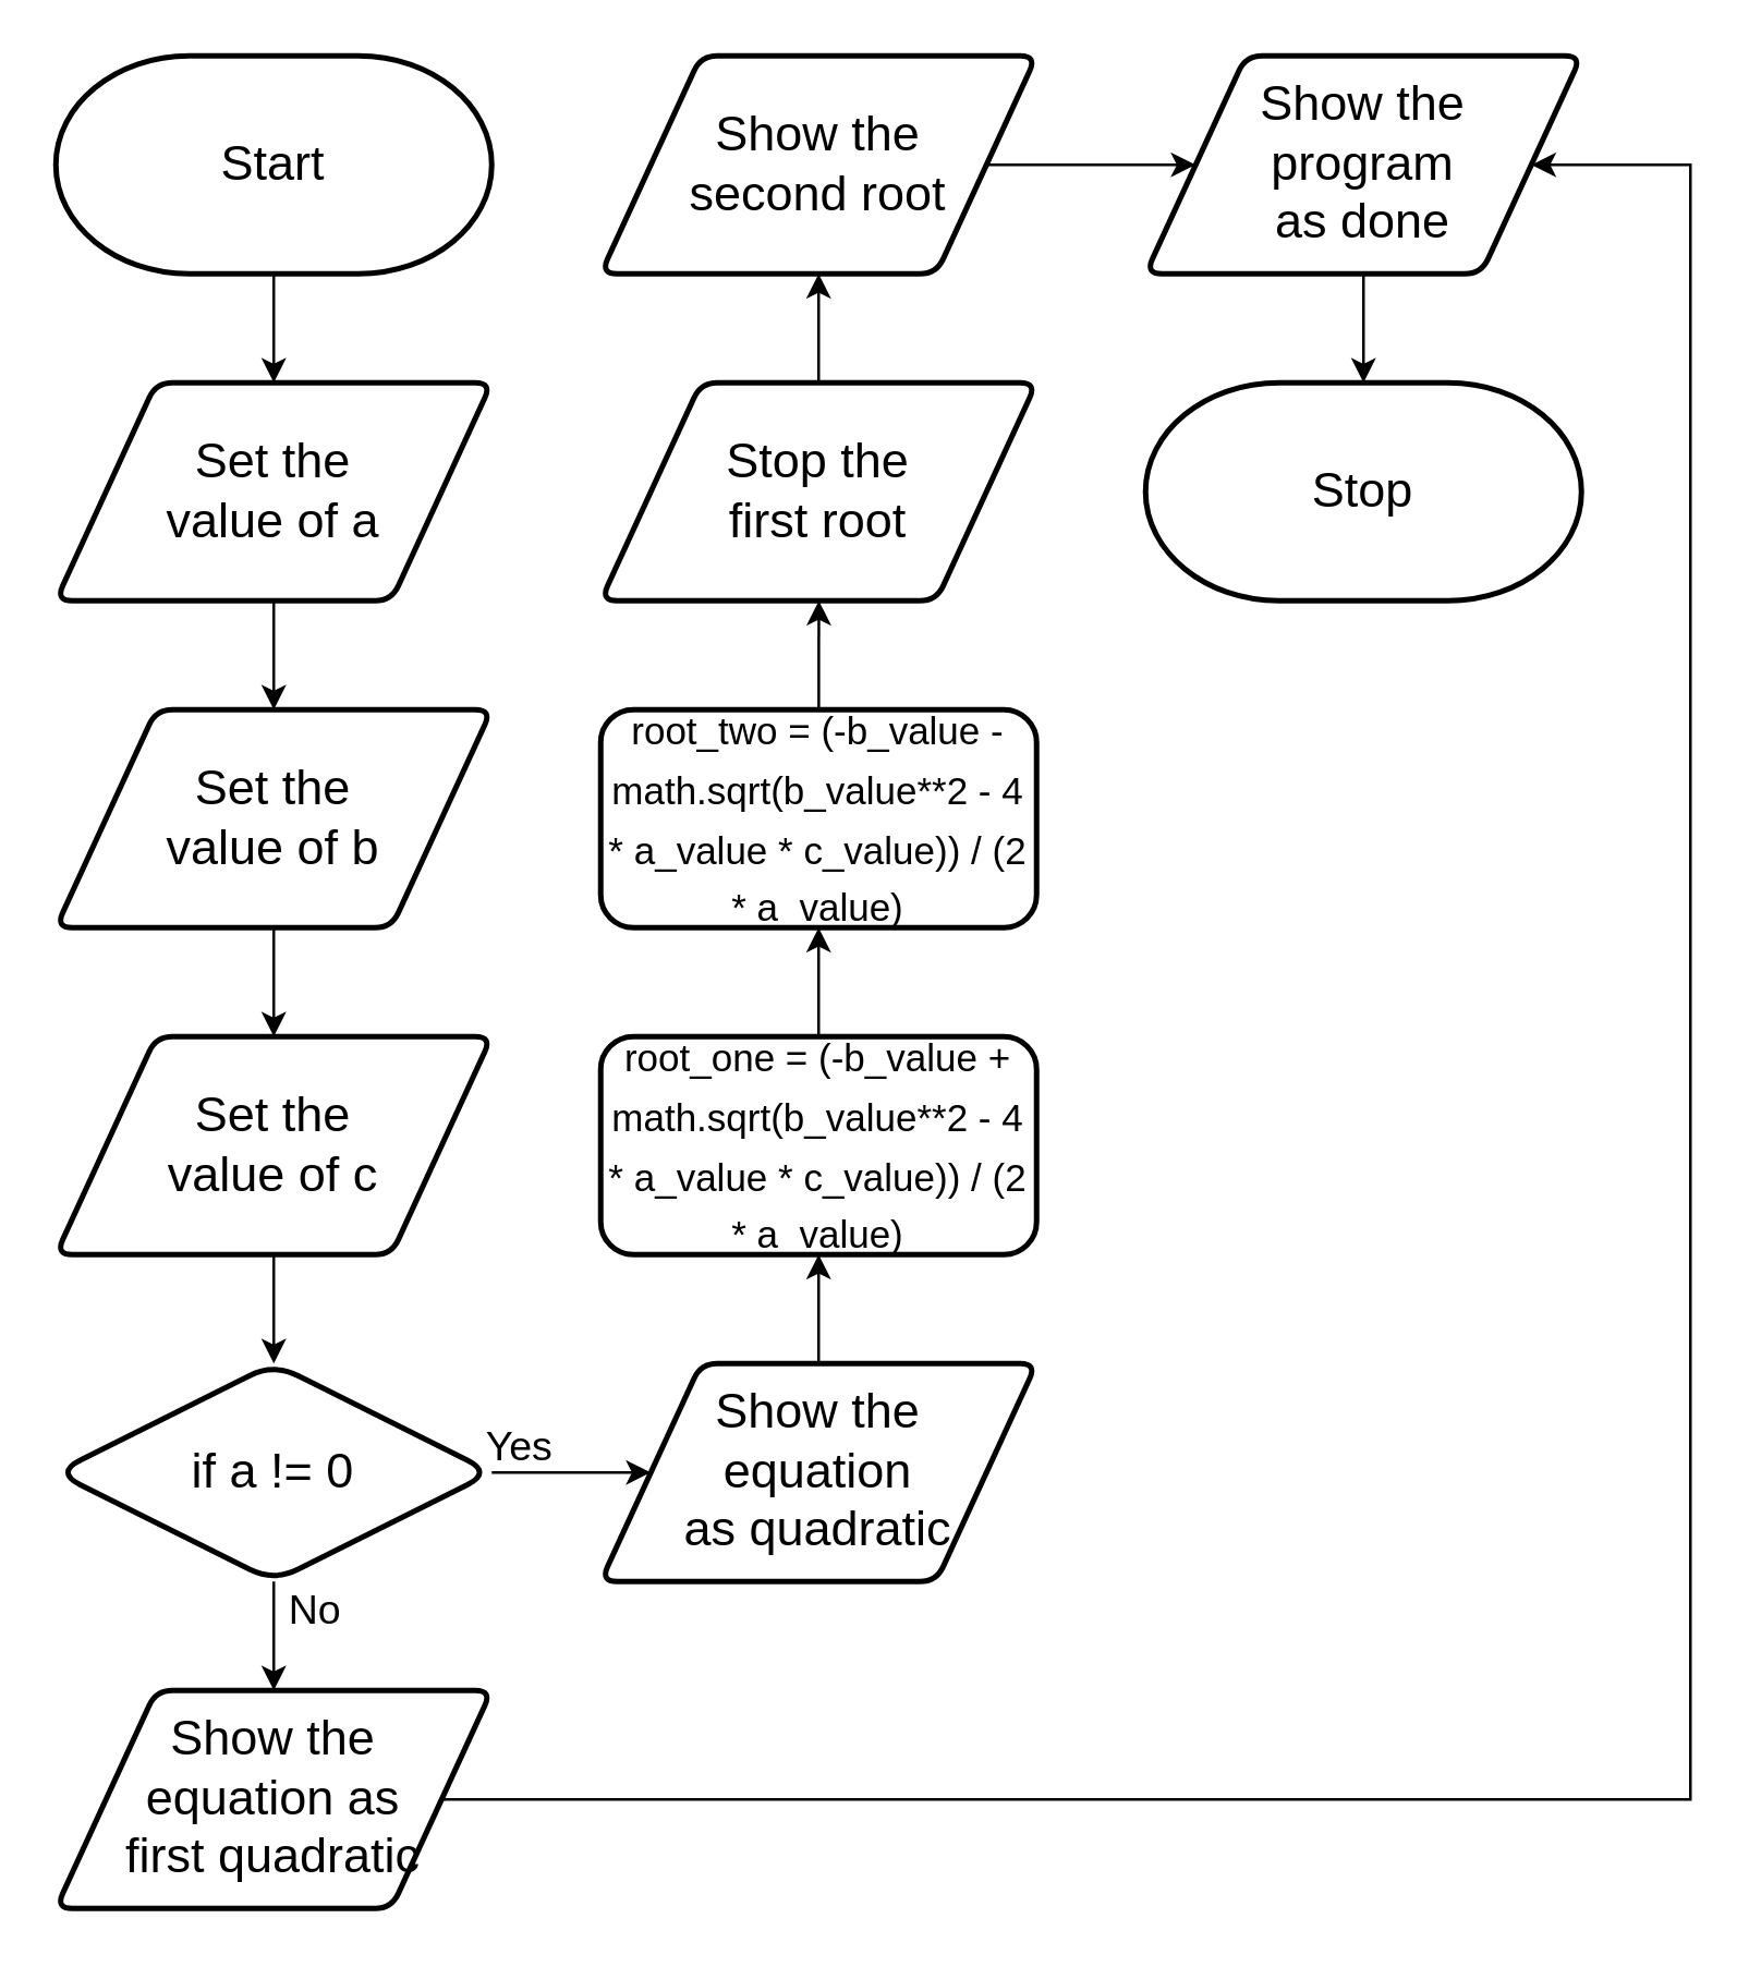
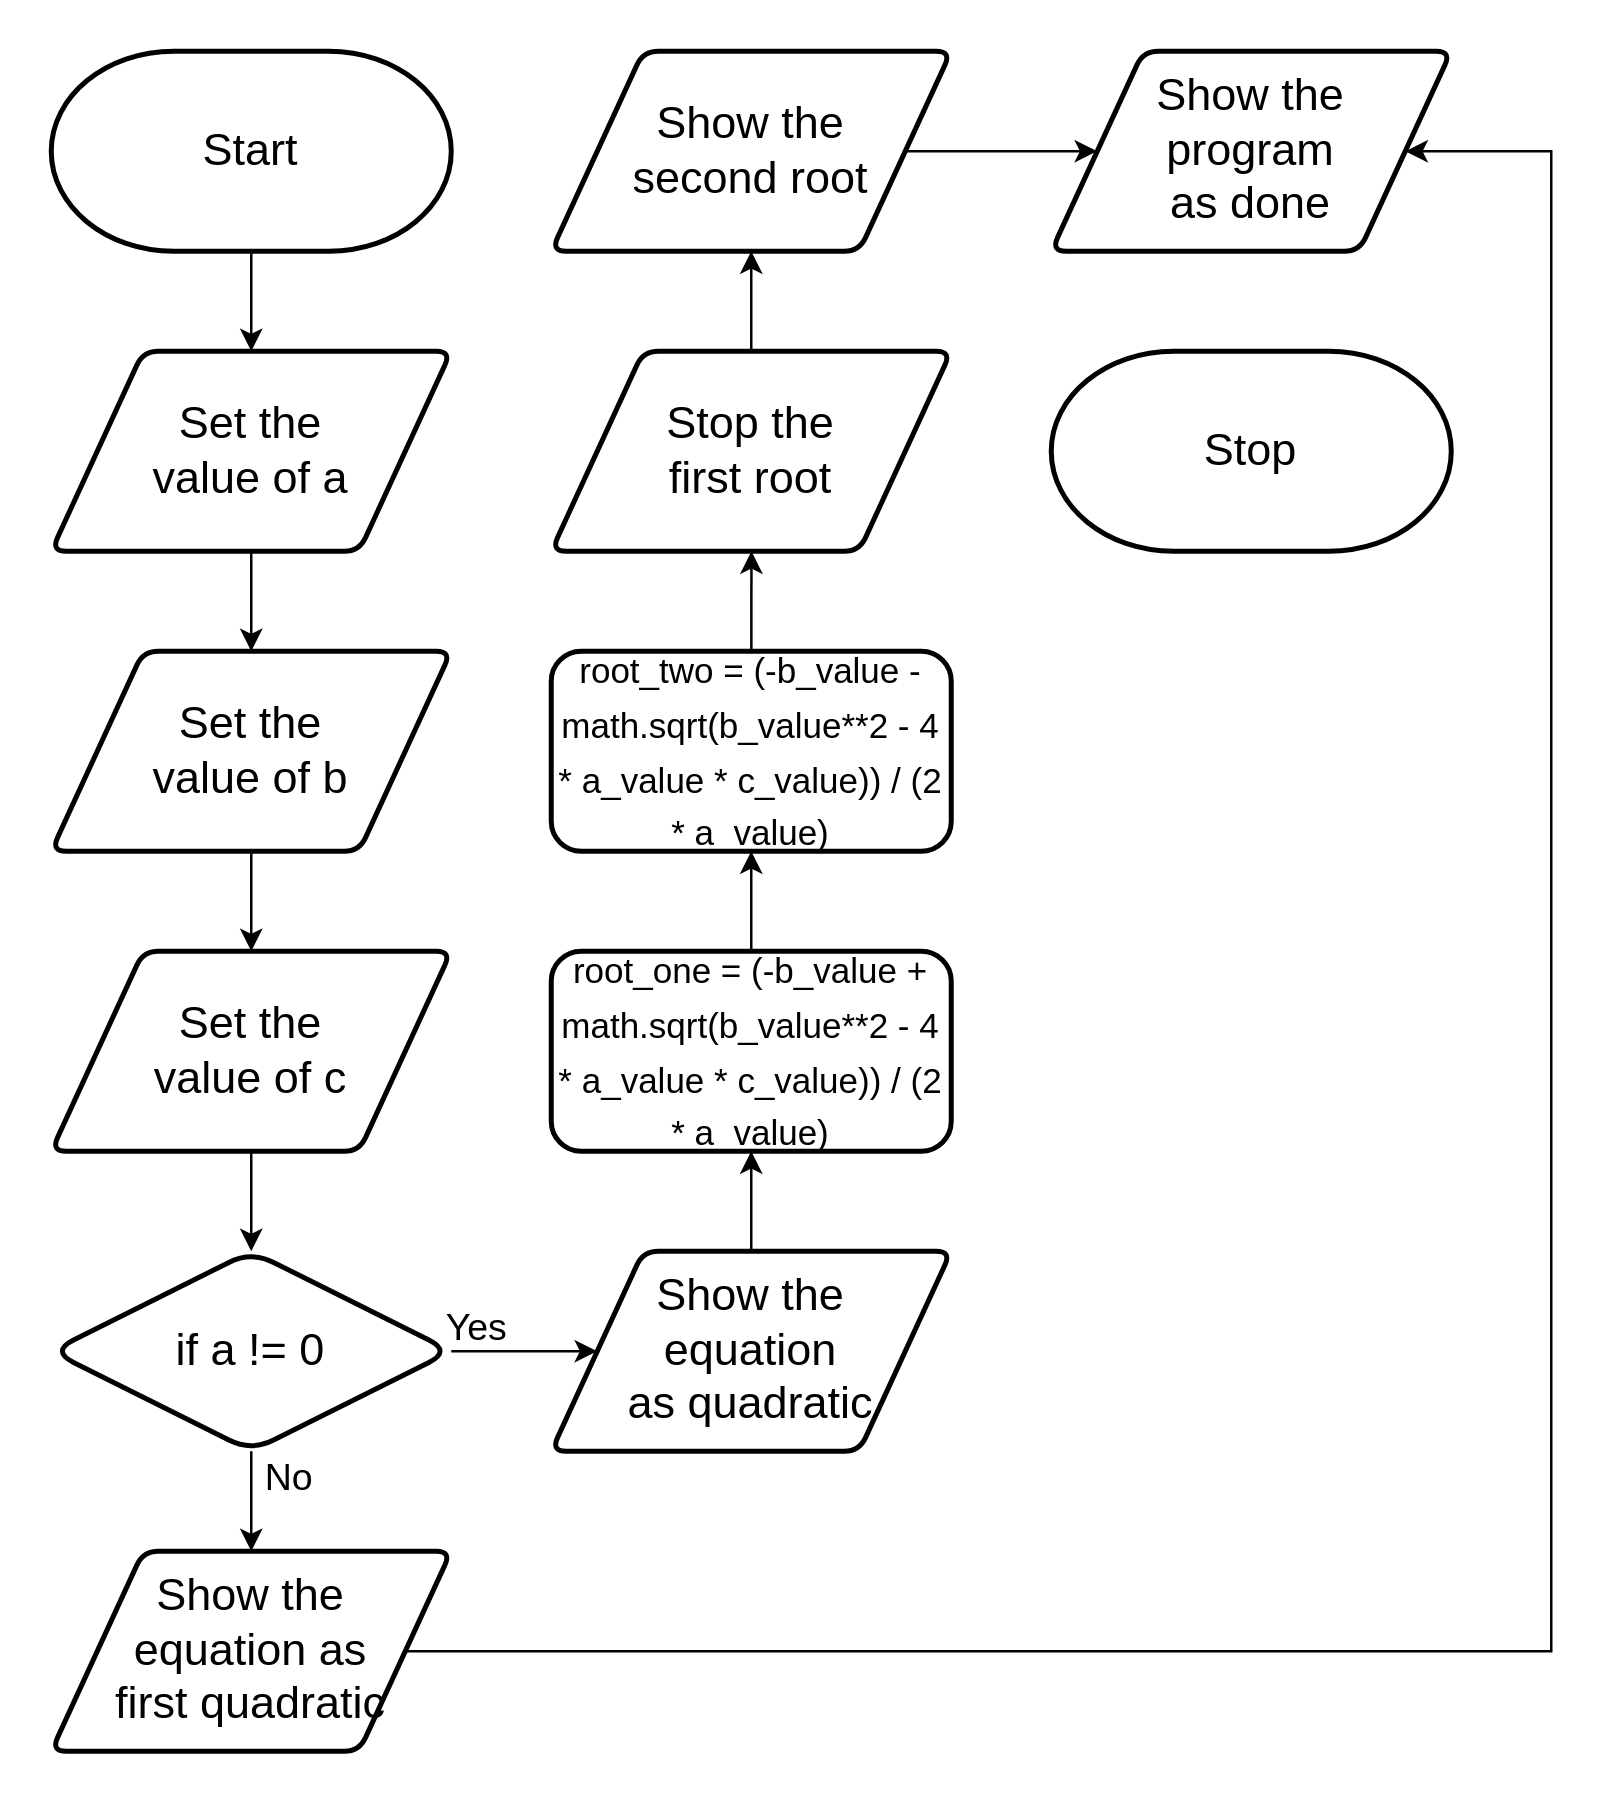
- <mxCell id="6" style="edgeStyle=none;html=1;entryX=0.5;entryY=0;entryDx=0;entryDy=0;entryPerimeter=0;fontSize=14;" edge="1" parent="1" source="7" target="4"><mxGeometry relative="1" as="geometry" /></mxCell>
